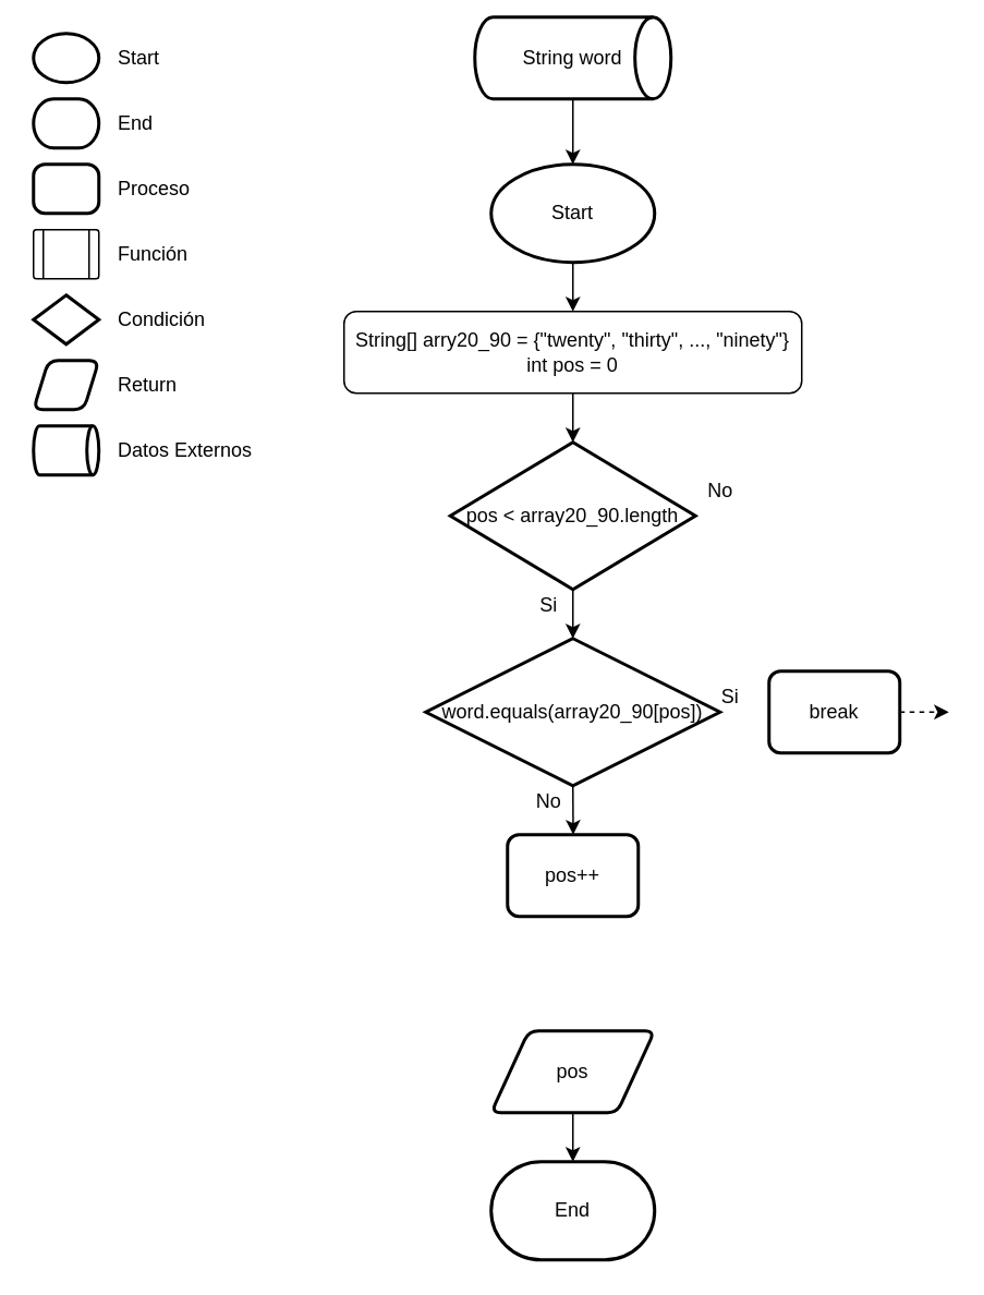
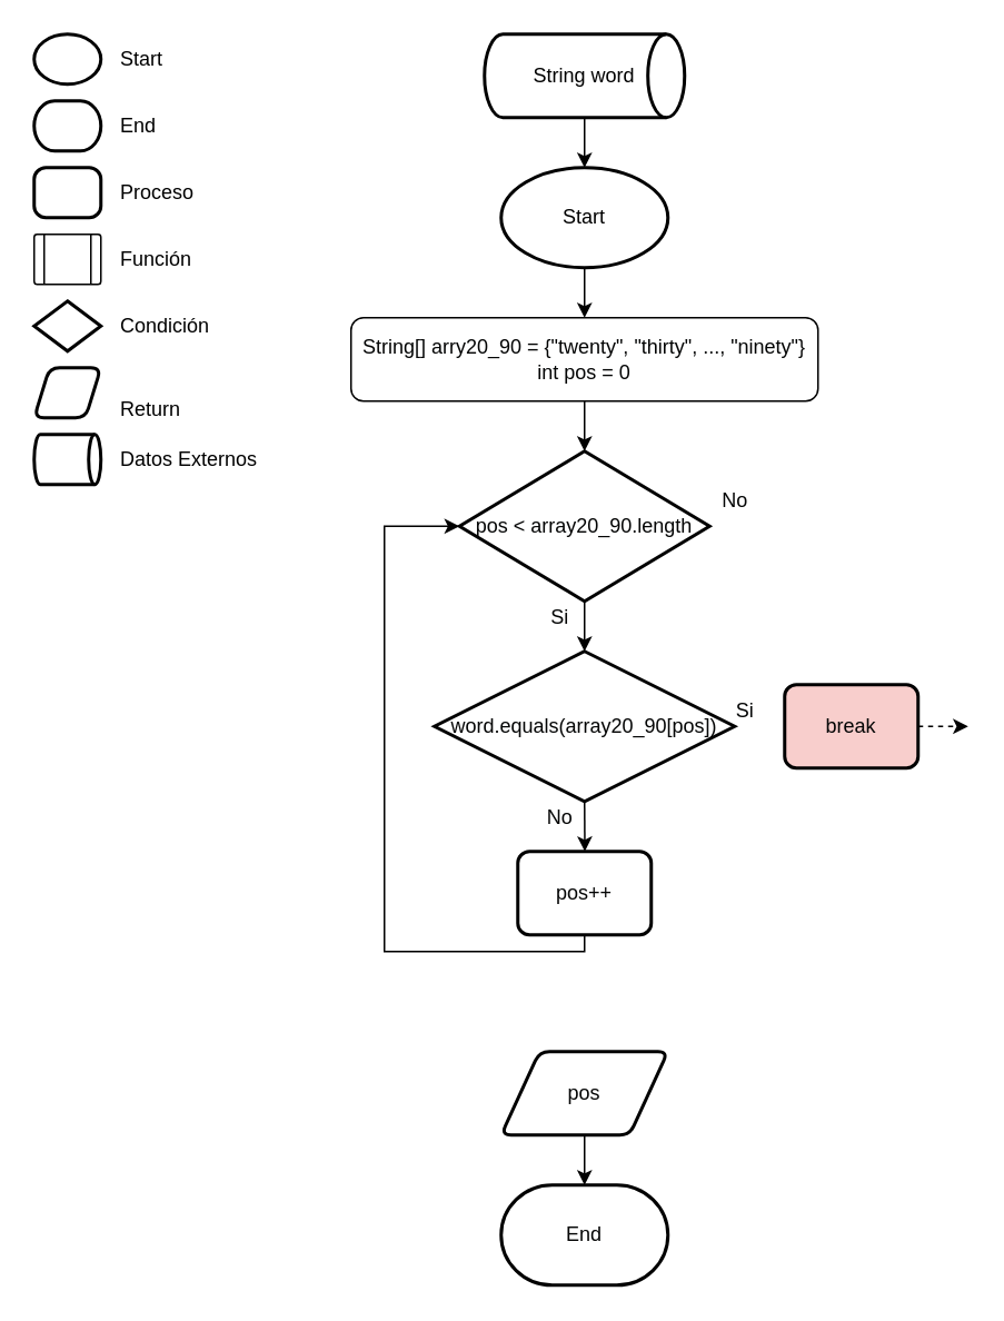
- <mxCell id="19" value="String word" style="strokeWidth=2;html=1;shape=mxgraph.flowchart.direct_data;whiteSpace=wrap;" vertex="1" parent="1"><mxGeometry x="290" y="10" width="120" height="50" as="geometry" /></mxCell>
+ <mxCell id="19" value="String word" style="strokeWidth=2;html=1;shape=mxgraph.flowchart.direct_data;whiteSpace=wrap;" vertex="1" parent="1"><mxGeometry x="290" y="20" width="120" height="50" as="geometry" /></mxCell>
- <mxCell id="13" value="Return" style="text;html=1;align=left;verticalAlign=middle;resizable=0;points=[];autosize=1;strokeColor=none;fillColor=none;" vertex="1" parent="1"><mxGeometry x="70" y="225" width="50" height="20" as="geometry" /></mxCell>
+ <mxCell id="13" value="Return" style="text;html=1;align=left;verticalAlign=middle;resizable=0;points=[];autosize=1;strokeColor=none;fillColor=none;" vertex="1" parent="1"><mxGeometry x="70" y="235" width="50" height="20" as="geometry" /></mxCell>
- <mxCell id="35" value="break" style="rounded=1;whiteSpace=wrap;html=1;absoluteArcSize=1;arcSize=14;strokeWidth=2;labelBackgroundColor=none;fontFamily=Helvetica;fontColor=#040505;" vertex="1" parent="1"><mxGeometry x="470" y="410" width="80" height="50" as="geometry" /></mxCell>
+ <mxCell id="35" value="break" style="rounded=1;whiteSpace=wrap;html=1;absoluteArcSize=1;arcSize=14;strokeWidth=2;labelBackgroundColor=none;fontFamily=Helvetica;fontColor=#040505;fillColor=#f8cecc;" vertex="1" parent="1"><mxGeometry x="470" y="410" width="80" height="50" as="geometry" /></mxCell>
+ <mxCell id="30" style="edgeStyle=orthogonalEdgeStyle;rounded=0;orthogonalLoop=1;jettySize=auto;html=1;exitX=0.5;exitY=1;exitDx=0;exitDy=0;entryX=0;entryY=0.5;entryDx=0;entryDy=0;entryPerimeter=0;fontFamily=Helvetica;fontColor=#040505;endArrow=classic;endFill=1;" edge="1" parent="1" source="31" target="23"><mxGeometry relative="1" as="geometry"><Array as="points"><mxPoint x="350" y="570" /><mxPoint x="230" y="570" /><mxPoint x="230" y="315" /></Array></mxGeometry></mxCell>
